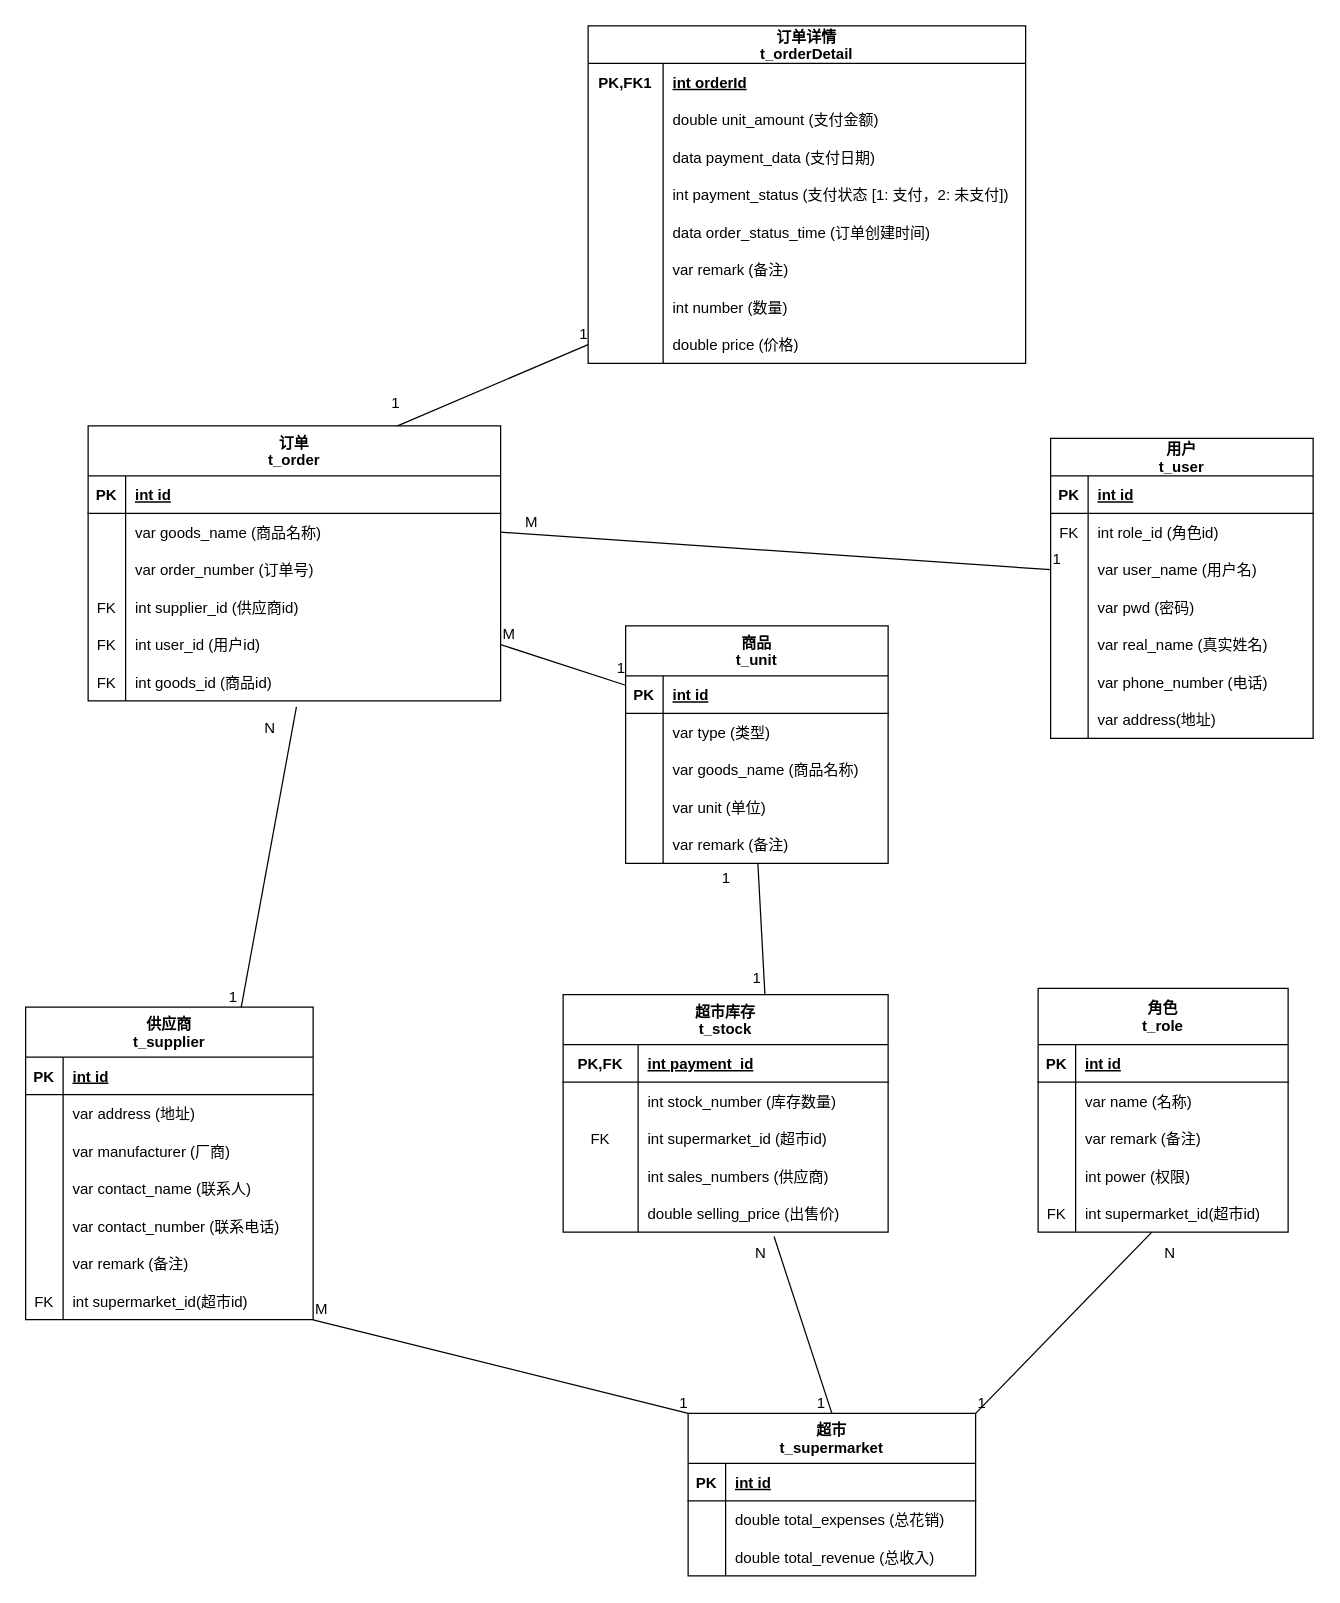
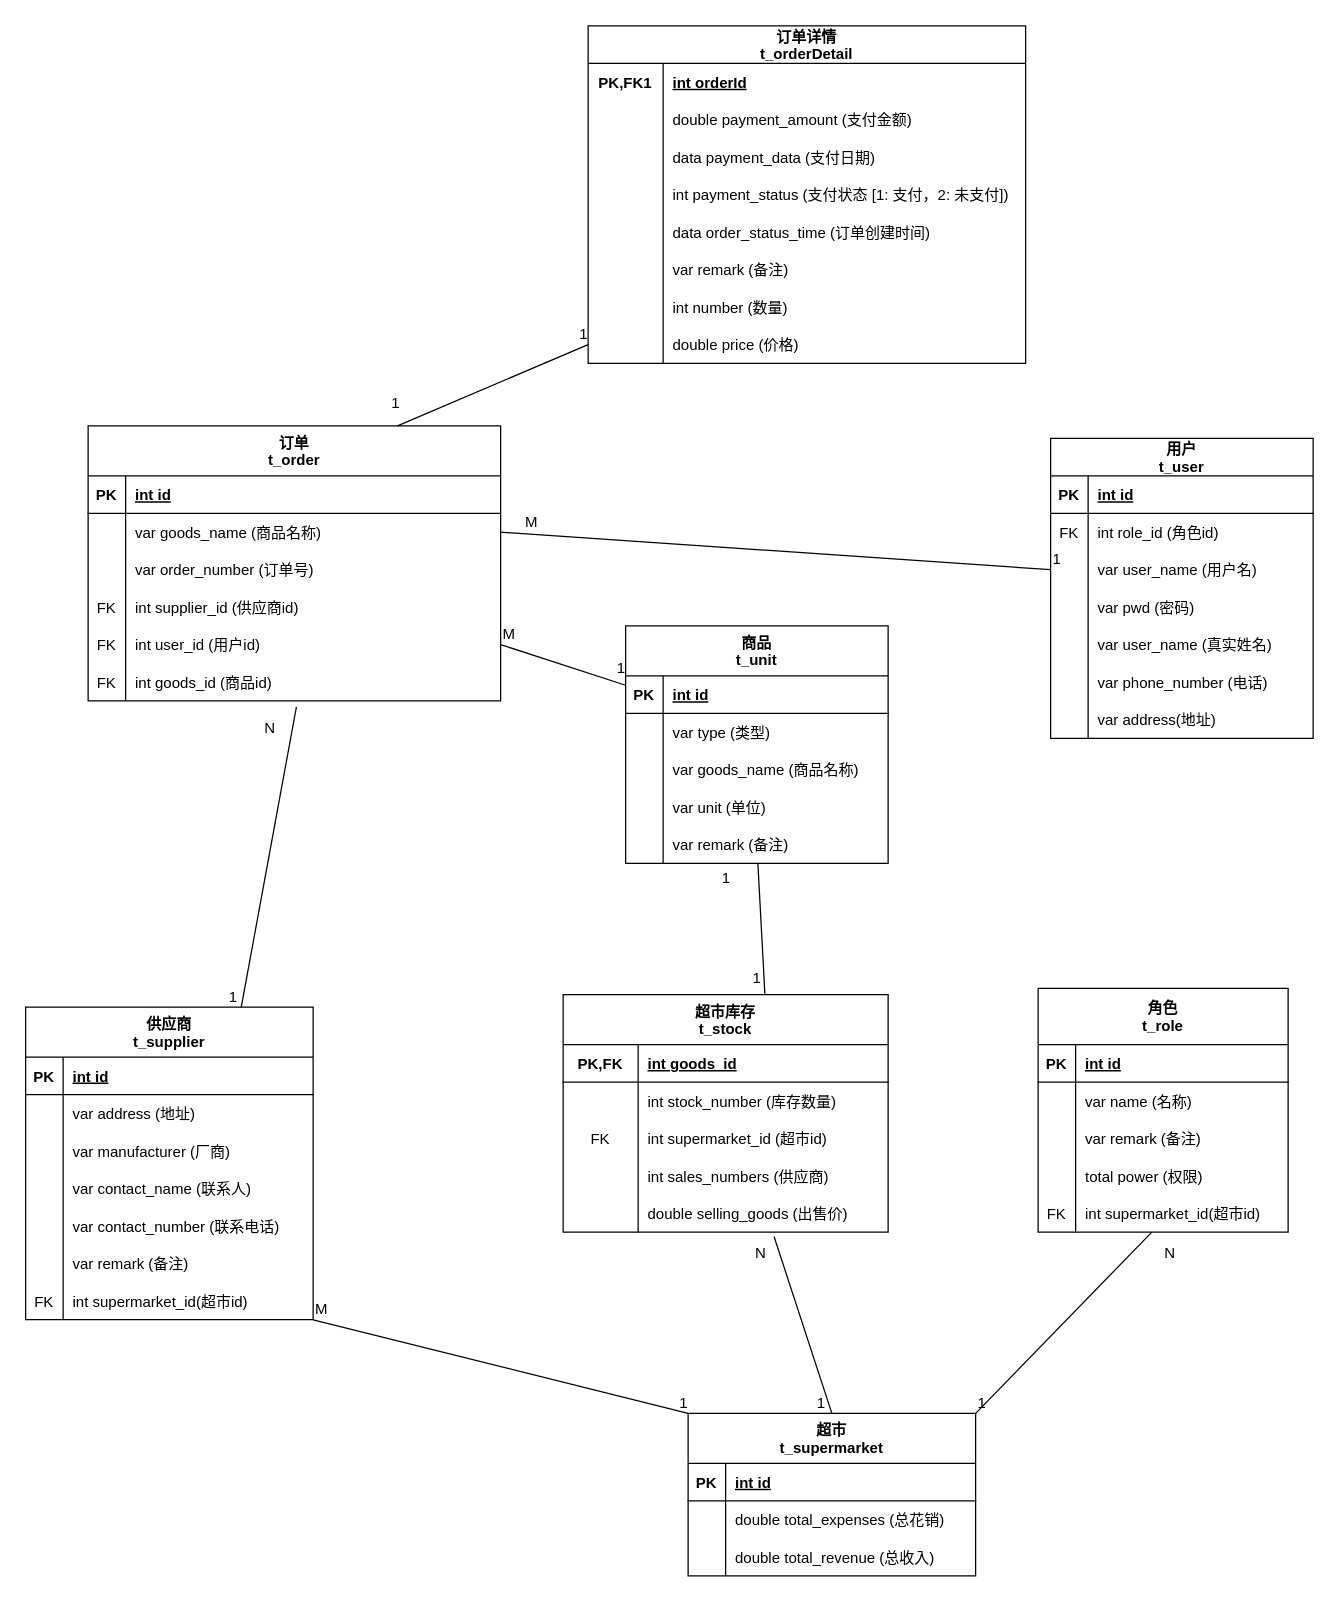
- <mxCell id="131" value="double unit_amount (支付金额)" style="shape=partialRectangle;connectable=0;fillColor=none;top=0;left=0;bottom=0;right=0;align=left;spacingLeft=6;overflow=hidden;" vertex="1" parent="129"><mxGeometry x="60" width="290" height="30" as="geometry"><mxRectangle width="290" height="30" as="alternateBounds" /></mxGeometry></mxCell>
+ <mxCell id="131" value="double payment_amount (支付金额)" style="shape=partialRectangle;connectable=0;fillColor=none;top=0;left=0;bottom=0;right=0;align=left;spacingLeft=6;overflow=hidden;" vertex="1" parent="129"><mxGeometry x="60" width="290" height="30" as="geometry"><mxRectangle width="290" height="30" as="alternateBounds" /></mxGeometry></mxCell>
- <mxCell id="90" value="var real_name (真实姓名)" style="shape=partialRectangle;connectable=0;fillColor=none;top=0;left=0;bottom=0;right=0;align=left;spacingLeft=6;overflow=hidden;" vertex="1" parent="88"><mxGeometry x="30" width="180" height="30" as="geometry"><mxRectangle width="180" height="30" as="alternateBounds" /></mxGeometry></mxCell>
+ <mxCell id="90" value="var user_name (真实姓名)" style="shape=partialRectangle;connectable=0;fillColor=none;top=0;left=0;bottom=0;right=0;align=left;spacingLeft=6;overflow=hidden;" vertex="1" parent="88"><mxGeometry x="30" width="180" height="30" as="geometry"><mxRectangle width="180" height="30" as="alternateBounds" /></mxGeometry></mxCell>
- <mxCell id="156" value="int payment_id" style="shape=partialRectangle;connectable=0;fillColor=none;top=0;left=0;bottom=0;right=0;align=left;spacingLeft=6;fontStyle=5;overflow=hidden;" vertex="1" parent="154"><mxGeometry x="60.0" width="200.0" height="30" as="geometry"><mxRectangle width="200.0" height="30" as="alternateBounds" /></mxGeometry></mxCell>
+ <mxCell id="156" value="int goods_id" style="shape=partialRectangle;connectable=0;fillColor=none;top=0;left=0;bottom=0;right=0;align=left;spacingLeft=6;fontStyle=5;overflow=hidden;" vertex="1" parent="154"><mxGeometry x="60.0" width="200.0" height="30" as="geometry"><mxRectangle width="200.0" height="30" as="alternateBounds" /></mxGeometry></mxCell>
- <mxCell id="71" value="int power (权限)" style="shape=partialRectangle;connectable=0;fillColor=none;top=0;left=0;bottom=0;right=0;align=left;spacingLeft=6;overflow=hidden;" vertex="1" parent="69"><mxGeometry x="30" width="170" height="30" as="geometry"><mxRectangle width="170" height="30" as="alternateBounds" /></mxGeometry></mxCell>
+ <mxCell id="71" value="total power (权限)" style="shape=partialRectangle;connectable=0;fillColor=none;top=0;left=0;bottom=0;right=0;align=left;spacingLeft=6;overflow=hidden;" vertex="1" parent="69"><mxGeometry x="30" width="170" height="30" as="geometry"><mxRectangle width="170" height="30" as="alternateBounds" /></mxGeometry></mxCell>
- <mxCell id="168" value="double selling_price (出售价)" style="shape=partialRectangle;connectable=0;fillColor=none;top=0;left=0;bottom=0;right=0;align=left;spacingLeft=6;overflow=hidden;" vertex="1" parent="166"><mxGeometry x="60.0" width="200.0" height="30" as="geometry"><mxRectangle width="200.0" height="30" as="alternateBounds" /></mxGeometry></mxCell>
+ <mxCell id="168" value="double selling_goods (出售价)" style="shape=partialRectangle;connectable=0;fillColor=none;top=0;left=0;bottom=0;right=0;align=left;spacingLeft=6;overflow=hidden;" vertex="1" parent="166"><mxGeometry x="60.0" width="200.0" height="30" as="geometry"><mxRectangle width="200.0" height="30" as="alternateBounds" /></mxGeometry></mxCell>
